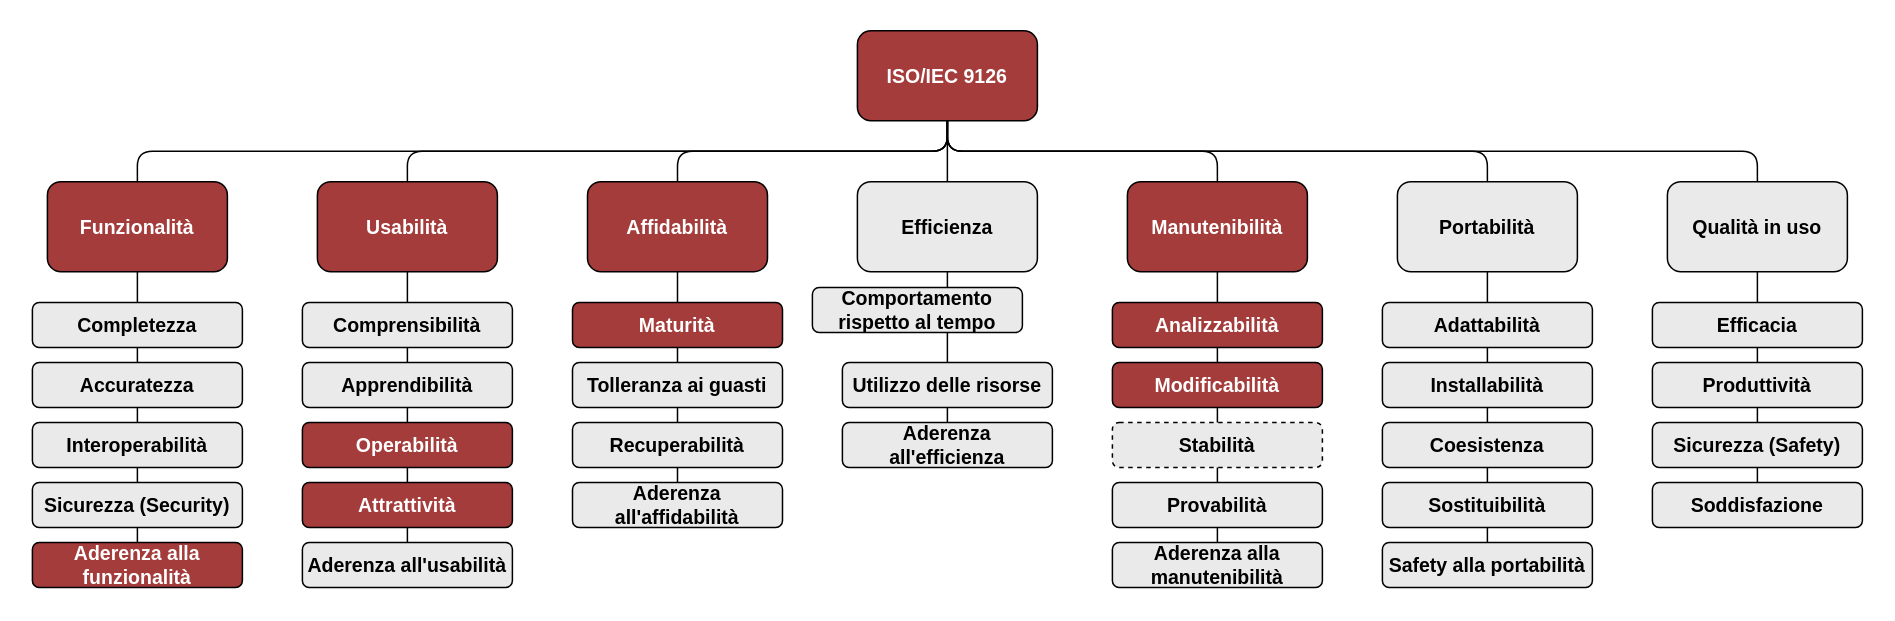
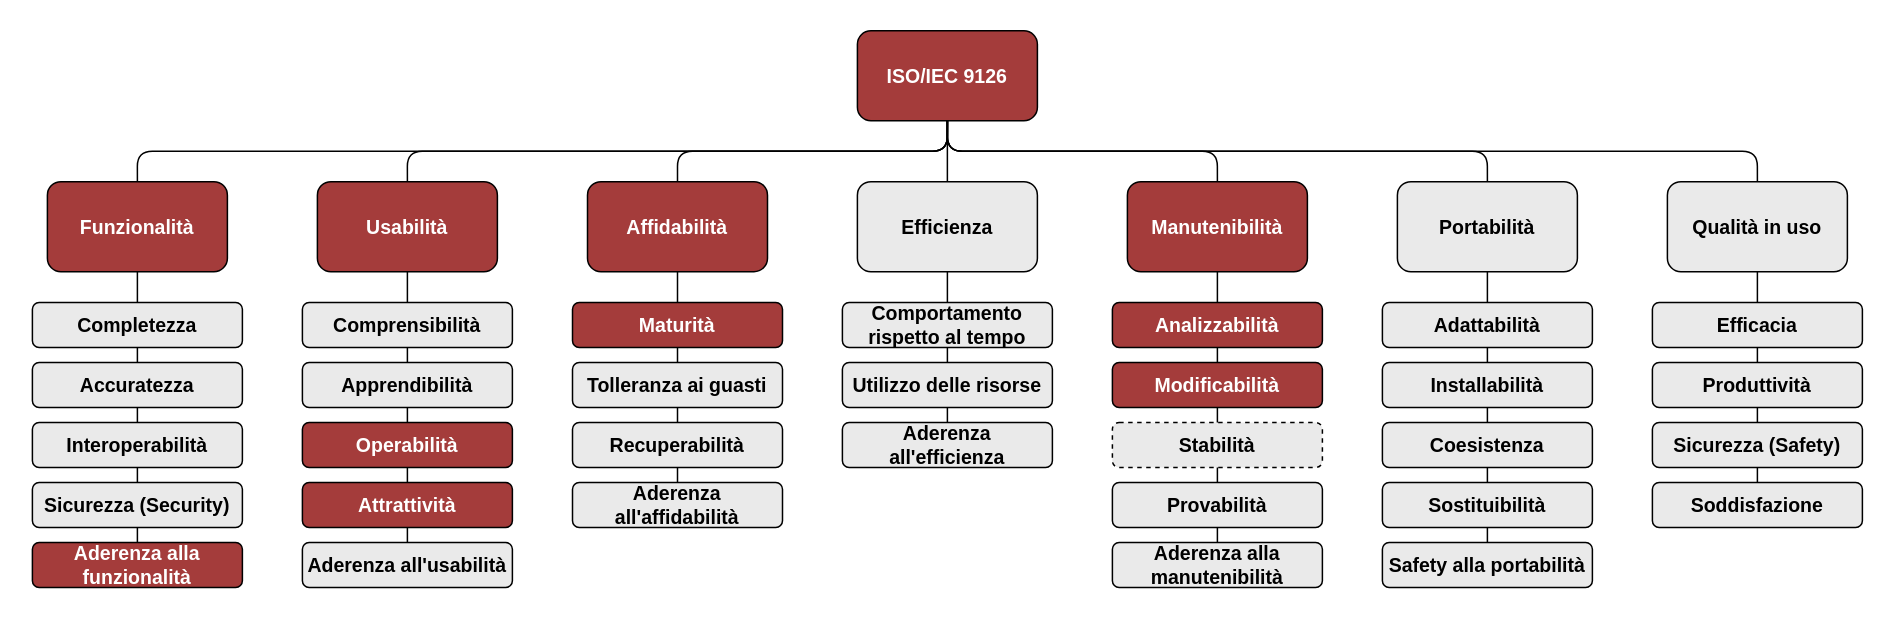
- <mxCell id="33" value="Comportamento rispetto al tempo" style="rounded=1;whiteSpace=wrap;html=1;fontSize=13;fontStyle=1;fillColor=#EAEAEA;" parent="1" vertex="1"><mxGeometry x="540.93" y="191.18" width="140" height="30" as="geometry" /></mxCell>
+ <mxCell id="33" value="Comportamento rispetto al tempo" style="rounded=1;whiteSpace=wrap;html=1;fontSize=13;fontStyle=1;fillColor=#EAEAEA;" parent="1" vertex="1"><mxGeometry x="560.93" y="201.18" width="140" height="30" as="geometry" /></mxCell>
